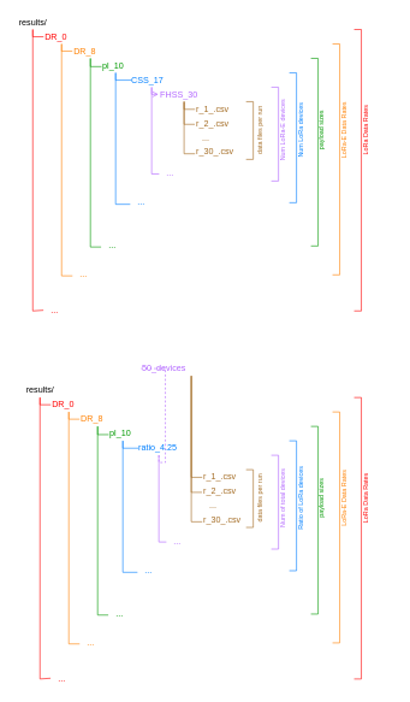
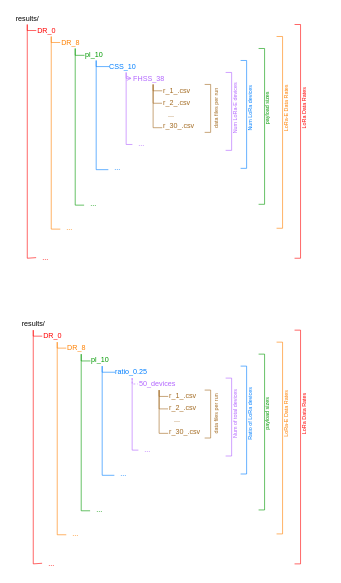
- <mxCell id="18" value="CSS_17" style="text;html=1;align=left;verticalAlign=middle;resizable=0;points=[];autosize=1;strokeColor=none;fillColor=none;fontColor=#007FFF;" vertex="1" parent="1"><mxGeometry x="180" y="100" width="60" height="20" as="geometry" /></mxCell>
+ <mxCell id="18" value="CSS_10" style="text;html=1;align=left;verticalAlign=middle;resizable=0;points=[];autosize=1;strokeColor=none;fillColor=none;fontColor=#007FFF;" vertex="1" parent="1"><mxGeometry x="180" y="100" width="60" height="20" as="geometry" /></mxCell>
- <mxCell id="23" value="FHSS_30" style="text;html=1;align=left;verticalAlign=middle;resizable=0;points=[];autosize=1;strokeColor=none;fillColor=none;fontColor=#B266FF;" vertex="1" parent="1"><mxGeometry x="220" y="120" width="70" height="20" as="geometry" /></mxCell>
+ <mxCell id="23" value="FHSS_38" style="text;html=1;align=left;verticalAlign=middle;resizable=0;points=[];autosize=1;strokeColor=none;fillColor=none;fontColor=#B266FF;" vertex="1" parent="1"><mxGeometry x="220" y="120" width="70" height="20" as="geometry" /></mxCell>
- <mxCell id="63" value="50_devices" style="text;html=1;align=left;verticalAlign=middle;resizable=0;points=[];autosize=1;strokeColor=none;fillColor=none;fontColor=#B266FF;" vertex="1" parent="1"><mxGeometry x="195" y="500" width="80" height="20" as="geometry" /></mxCell>
+ <mxCell id="63" value="50_devices" style="text;html=1;align=left;verticalAlign=middle;resizable=0;points=[];autosize=1;strokeColor=none;fillColor=none;fontColor=#B266FF;" vertex="1" parent="1"><mxGeometry x="230" y="630" width="80" height="20" as="geometry" /></mxCell>
- <mxCell id="58" value="ratio_4.25" style="text;html=1;align=left;verticalAlign=middle;resizable=0;points=[];autosize=1;strokeColor=none;fillColor=none;fontColor=#007FFF;" vertex="1" parent="1"><mxGeometry x="190" y="610" width="70" height="20" as="geometry" /></mxCell>
+ <mxCell id="58" value="ratio_0.25" style="text;html=1;align=left;verticalAlign=middle;resizable=0;points=[];autosize=1;strokeColor=none;fillColor=none;fontColor=#007FFF;" vertex="1" parent="1"><mxGeometry x="190" y="610" width="70" height="20" as="geometry" /></mxCell>
